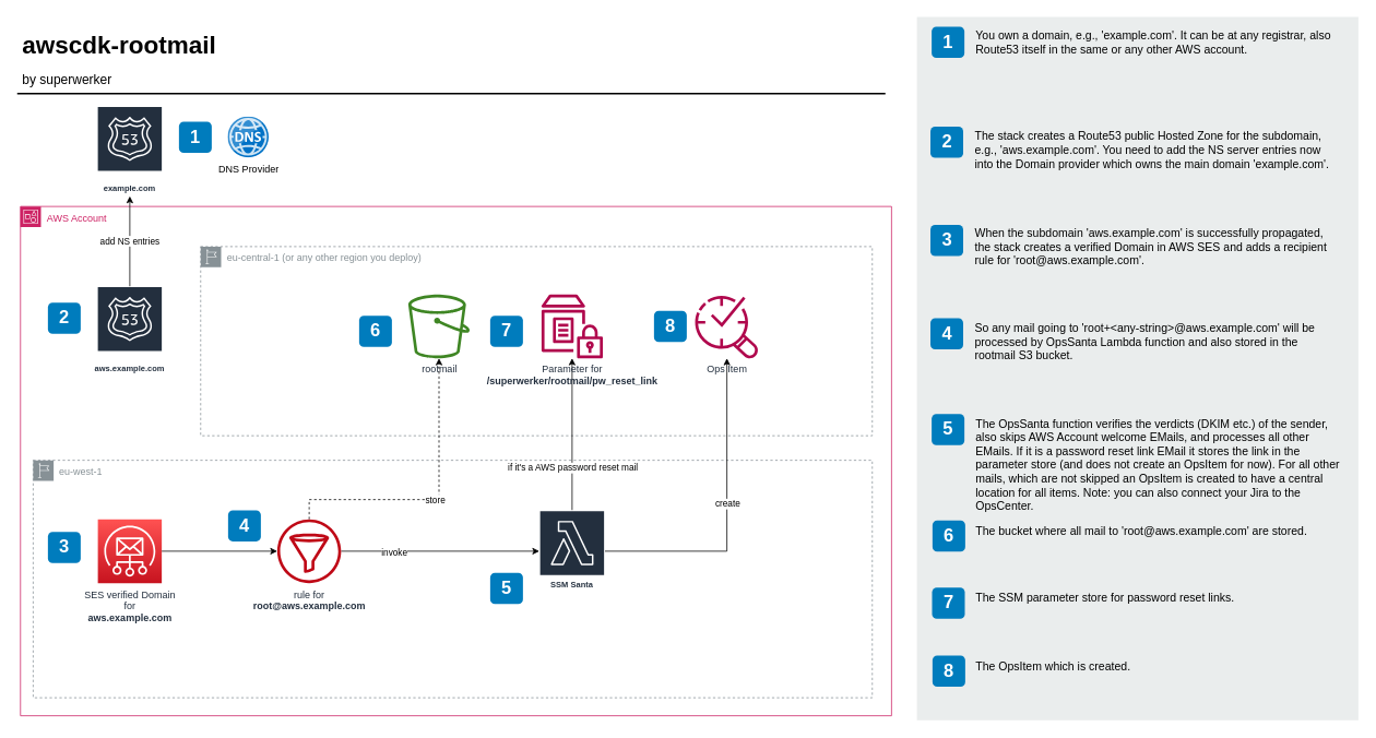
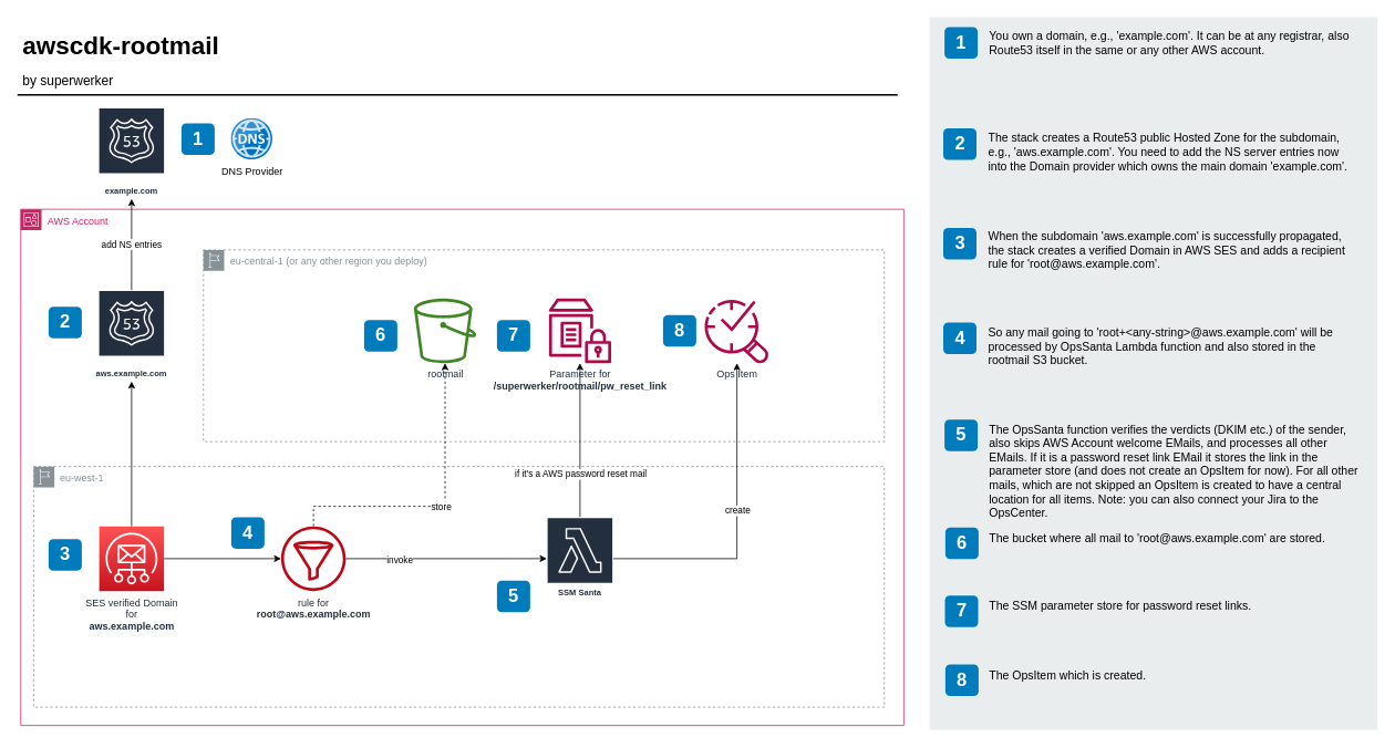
+ <mxCell id="29" value="" style="edgeStyle=orthogonalEdgeStyle;rounded=0;orthogonalLoop=1;jettySize=auto;html=1;" edge="1" parent="23" source="30" target="26"><mxGeometry relative="1" as="geometry" /></mxCell>
